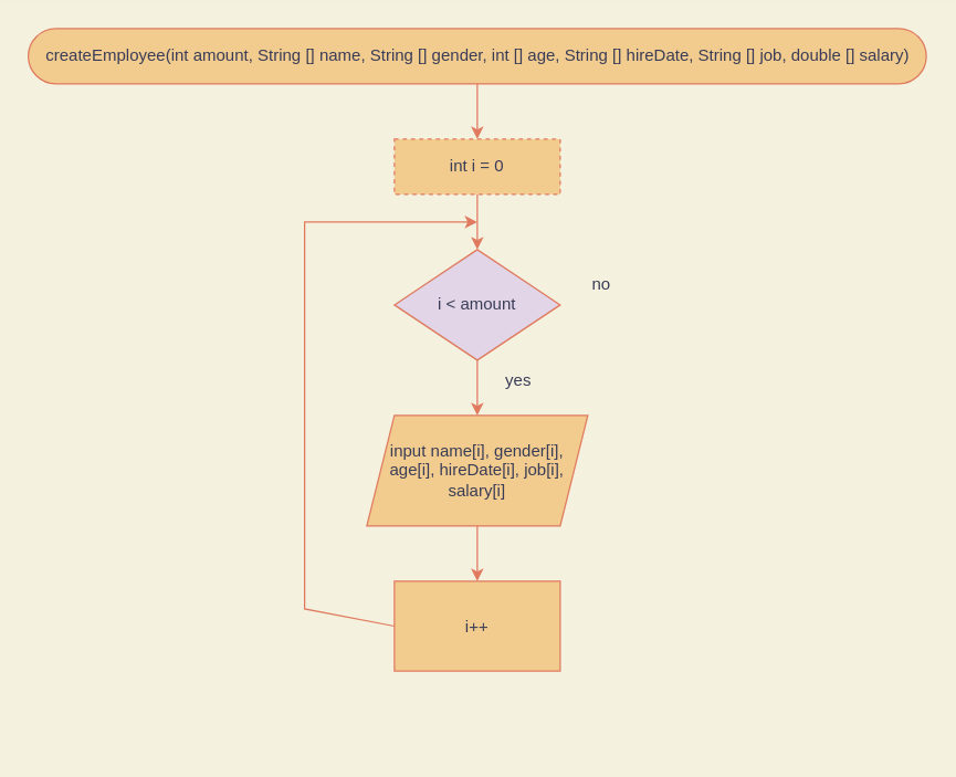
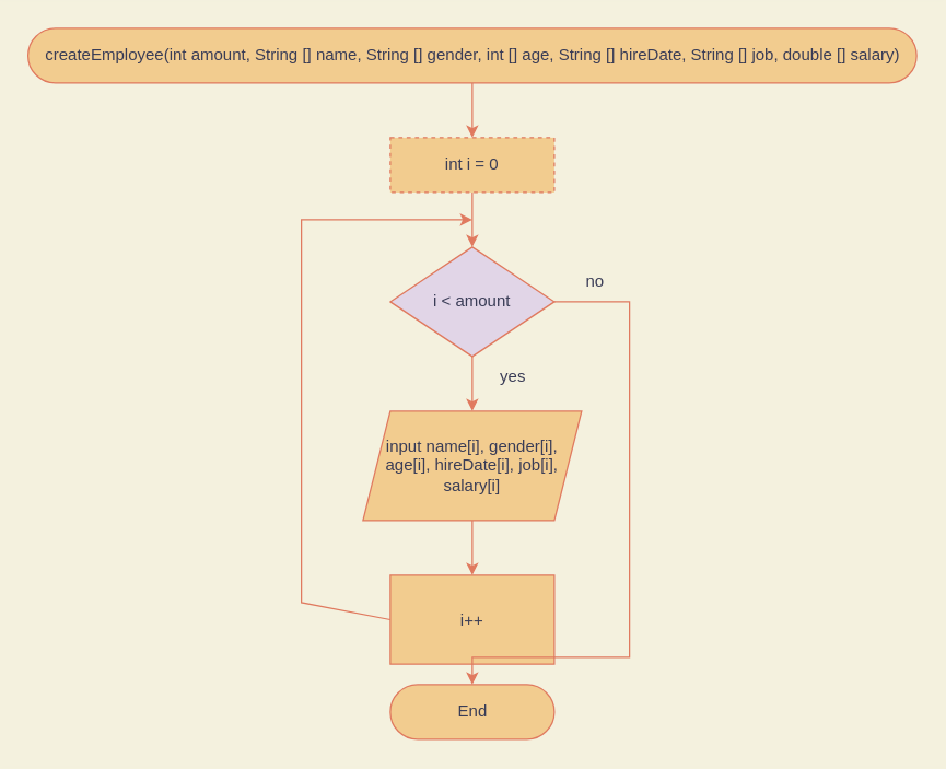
+ <mxCell id="8" value="" style="endArrow=classic;html=1;rounded=0;entryX=0.5;entryY=0.5;entryDx=0;entryDy=-20;entryPerimeter=0;exitX=1;exitY=0.5;exitDx=0;exitDy=0;labelBackgroundColor=#F4F1DE;strokeColor=#E07A5F;fontColor=#393C56;" edge="1" parent="1" source="4" target="12"><mxGeometry width="50" height="50" relative="1" as="geometry"><mxPoint x="160" y="420" as="sourcePoint" /><mxPoint x="210" y="370" as="targetPoint" /><Array as="points"><mxPoint x="460" y="220" /><mxPoint x="460" y="480" /><mxPoint x="345" y="480" /></Array></mxGeometry></mxCell>
+ <mxCell id="12" value="End" style="html=1;dashed=0;whitespace=wrap;shape=mxgraph.dfd.start;fillColor=#F2CC8F;strokeColor=#E07A5F;fontColor=#393C56;" vertex="1" parent="1"><mxGeometry x="285" y="500" width="120" height="40" as="geometry" /></mxCell>
